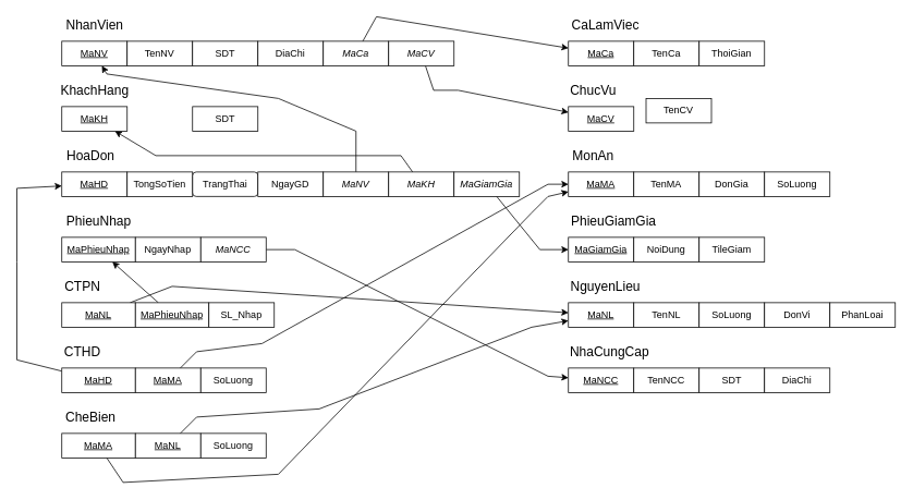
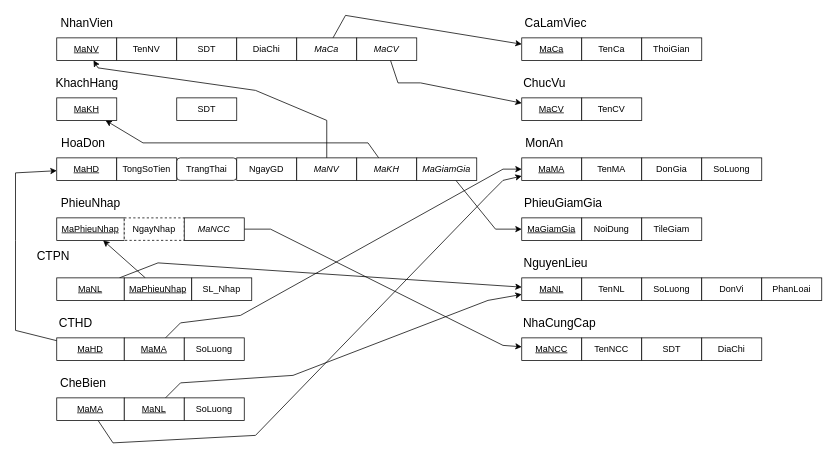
- <mxCell id="47" value="TenCV" style="rounded=0;whiteSpace=wrap;html=1;" vertex="1" parent="1"><mxGeometry x="790" y="120" width="80" height="30" as="geometry" /></mxCell>
+ <mxCell id="47" value="TenCV" style="rounded=0;whiteSpace=wrap;html=1;" vertex="1" parent="1"><mxGeometry x="775" y="130" width="80" height="30" as="geometry" /></mxCell>
- <mxCell id="50" value="NgayNhap" style="rounded=0;whiteSpace=wrap;html=1;" vertex="1" parent="1"><mxGeometry x="165" y="290" width="80" height="30" as="geometry" /></mxCell>
+ <mxCell id="50" value="NgayNhap" style="rounded=0;whiteSpace=wrap;html=1;dashed=1;" vertex="1" parent="1"><mxGeometry x="165" y="290" width="80" height="30" as="geometry" /></mxCell>
- <mxCell id="58" value="CTPN" style="text;html=1;align=center;verticalAlign=middle;resizable=0;points=[];autosize=1;strokeColor=none;fillColor=none;fontSize=16;" vertex="1" parent="1"><mxGeometry x="70" y="340" width="60" height="20" as="geometry" /></mxCell>
+ <mxCell id="58" value="CTPN" style="text;html=1;align=center;verticalAlign=middle;resizable=0;points=[];autosize=1;strokeColor=none;fillColor=none;fontSize=16;" vertex="1" parent="1"><mxGeometry x="40" y="330" width="60" height="20" as="geometry" /></mxCell>
